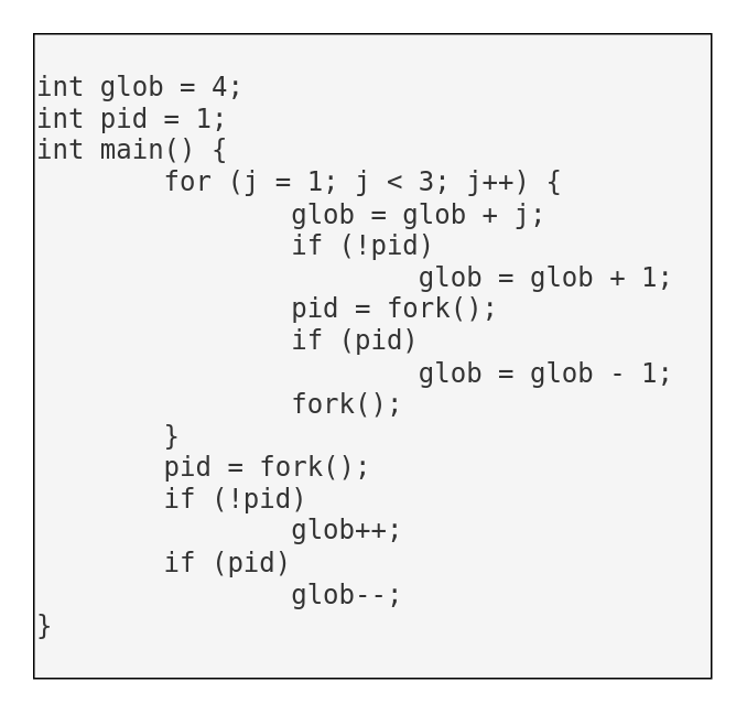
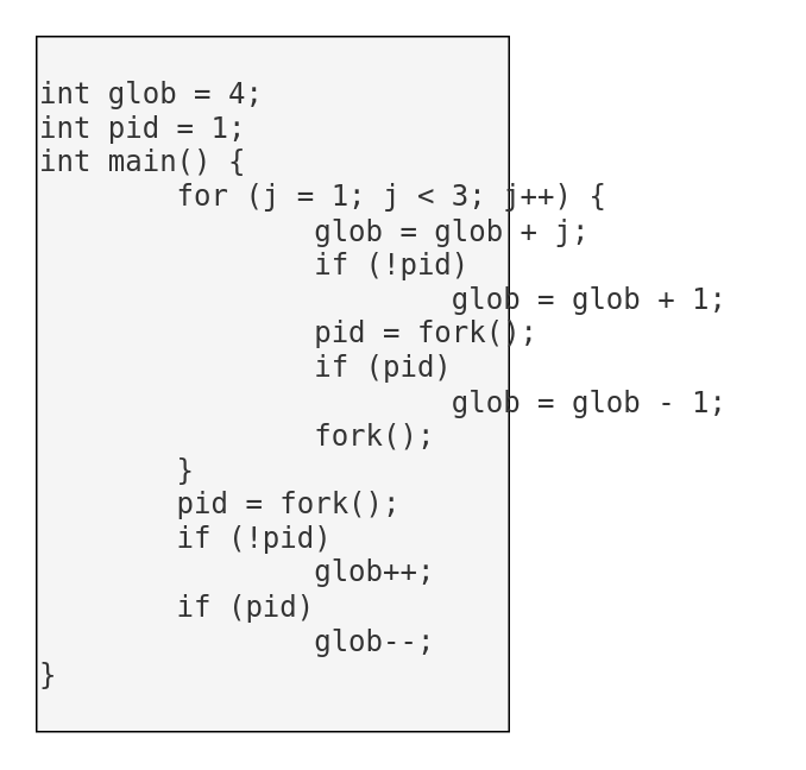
- <mxCell id="2" value="&lt;pre style=&quot;font-size: 16px;&quot;&gt;int glob = 4;&lt;br&gt;int pid = 1;&lt;br&gt;int main() {&lt;br&gt;&lt;span style=&quot;background-color: initial; white-space: pre;&quot;&gt;&#09;&lt;/span&gt;&lt;span style=&quot;background-color: initial;&quot;&gt;for (j = 1; j &amp;lt; 3; j++) {&lt;br&gt;&lt;/span&gt;&lt;span style=&quot;white-space: pre;&quot;&gt;&#09;&lt;span style=&quot;white-space: pre;&quot;&gt;&#09;&lt;/span&gt;g&lt;/span&gt;lob = glob + j;&lt;br&gt;&lt;span style=&quot;white-space: pre;&quot;&gt;&#09;&lt;/span&gt;&lt;span style=&quot;white-space: pre;&quot;&gt;&#09;&lt;/span&gt;if (!pid)&lt;br&gt;&lt;span style=&quot;white-space: pre;&quot;&gt;&#09;&lt;/span&gt;&lt;span style=&quot;white-space: pre;&quot;&gt;&#09;&lt;/span&gt;&lt;span style=&quot;white-space: pre;&quot;&gt;&#09;&lt;/span&gt;glob = glob + 1;&lt;br&gt;&lt;span style=&quot;white-space: pre;&quot;&gt;&#09;&lt;/span&gt;&lt;span style=&quot;white-space: pre;&quot;&gt;&#09;&lt;/span&gt;pid = fork();&lt;br&gt;&lt;span style=&quot;white-space: pre;&quot;&gt;&#09;&lt;/span&gt;&lt;span style=&quot;white-space: pre;&quot;&gt;&#09;&lt;/span&gt;if (pid)&amp;nbsp;&lt;br&gt;&lt;span style=&quot;white-space: pre;&quot;&gt;&#09;&lt;/span&gt;&lt;span style=&quot;white-space: pre;&quot;&gt;&#09;&lt;/span&gt;&lt;span style=&quot;white-space: pre;&quot;&gt;&#09;&lt;/span&gt;glob = glob - 1;&lt;br&gt;&lt;span style=&quot;white-space: pre;&quot;&gt;&#09;&lt;/span&gt;&lt;span style=&quot;white-space: pre;&quot;&gt;&#09;&lt;/span&gt;fork();&lt;br&gt;&lt;span style=&quot;white-space: pre;&quot;&gt;&#09;&lt;/span&gt;}&lt;br&gt;&lt;span style=&quot;white-space: pre;&quot;&gt;&#09;&lt;/span&gt;pid = fork();&lt;br&gt;&lt;span style=&quot;white-space: pre;&quot;&gt;&#09;&lt;/span&gt;if (!pid)&lt;br&gt;&lt;span style=&quot;white-space: pre;&quot;&gt;&#09;&lt;/span&gt;&lt;span style=&quot;white-space: pre;&quot;&gt;&#09;&lt;/span&gt;glob++;&lt;br&gt;&lt;span style=&quot;white-space: pre;&quot;&gt;&#09;&lt;/span&gt;if (pid)&lt;br&gt;&lt;span style=&quot;white-space: pre;&quot;&gt;&#09;&lt;/span&gt;&lt;span style=&quot;white-space: pre;&quot;&gt;&#09;&lt;/span&gt;glob--;&lt;br&gt;}&lt;/pre&gt;" style="text;html=1;align=left;verticalAlign=middle;resizable=0;points=[];autosize=1;strokeColor=#000000;fillColor=#f5f5f5;fontSize=13;fontColor=#333333;" parent="1" vertex="1"><mxGeometry x="20" y="20" width="410" height="390" as="geometry" /></mxCell>
+ <mxCell id="2" value="&lt;pre style=&quot;font-size: 16px;&quot;&gt;int glob = 4;&lt;br&gt;int pid = 1;&lt;br&gt;int main() {&lt;br&gt;&lt;span style=&quot;background-color: initial; white-space: pre;&quot;&gt;&#09;&lt;/span&gt;&lt;span style=&quot;background-color: initial;&quot;&gt;for (j = 1; j &amp;lt; 3; j++) {&lt;br&gt;&lt;/span&gt;&lt;span style=&quot;white-space: pre;&quot;&gt;&#09;&lt;span style=&quot;white-space: pre;&quot;&gt;&#09;&lt;/span&gt;g&lt;/span&gt;lob = glob + j;&lt;br&gt;&lt;span style=&quot;white-space: pre;&quot;&gt;&#09;&lt;/span&gt;&lt;span style=&quot;white-space: pre;&quot;&gt;&#09;&lt;/span&gt;if (!pid)&lt;br&gt;&lt;span style=&quot;white-space: pre;&quot;&gt;&#09;&lt;/span&gt;&lt;span style=&quot;white-space: pre;&quot;&gt;&#09;&lt;/span&gt;&lt;span style=&quot;white-space: pre;&quot;&gt;&#09;&lt;/span&gt;glob = glob + 1;&lt;br&gt;&lt;span style=&quot;white-space: pre;&quot;&gt;&#09;&lt;/span&gt;&lt;span style=&quot;white-space: pre;&quot;&gt;&#09;&lt;/span&gt;pid = fork();&lt;br&gt;&lt;span style=&quot;white-space: pre;&quot;&gt;&#09;&lt;/span&gt;&lt;span style=&quot;white-space: pre;&quot;&gt;&#09;&lt;/span&gt;if (pid)&amp;nbsp;&lt;br&gt;&lt;span style=&quot;white-space: pre;&quot;&gt;&#09;&lt;/span&gt;&lt;span style=&quot;white-space: pre;&quot;&gt;&#09;&lt;/span&gt;&lt;span style=&quot;white-space: pre;&quot;&gt;&#09;&lt;/span&gt;glob = glob - 1;&lt;br&gt;&lt;span style=&quot;white-space: pre;&quot;&gt;&#09;&lt;/span&gt;&lt;span style=&quot;white-space: pre;&quot;&gt;&#09;&lt;/span&gt;fork();&lt;br&gt;&lt;span style=&quot;white-space: pre;&quot;&gt;&#09;&lt;/span&gt;}&lt;br&gt;&lt;span style=&quot;white-space: pre;&quot;&gt;&#09;&lt;/span&gt;pid = fork();&lt;br&gt;&lt;span style=&quot;white-space: pre;&quot;&gt;&#09;&lt;/span&gt;if (!pid)&lt;br&gt;&lt;span style=&quot;white-space: pre;&quot;&gt;&#09;&lt;/span&gt;&lt;span style=&quot;white-space: pre;&quot;&gt;&#09;&lt;/span&gt;glob++;&lt;br&gt;&lt;span style=&quot;white-space: pre;&quot;&gt;&#09;&lt;/span&gt;if (pid)&lt;br&gt;&lt;span style=&quot;white-space: pre;&quot;&gt;&#09;&lt;/span&gt;&lt;span style=&quot;white-space: pre;&quot;&gt;&#09;&lt;/span&gt;glob--;&lt;br&gt;}&lt;/pre&gt;" style="text;html=1;align=left;verticalAlign=middle;resizable=0;points=[];autosize=1;strokeColor=#000000;fillColor=#f5f5f5;fontSize=13;fontColor=#333333;" parent="1" vertex="1"><mxGeometry x="20" y="20" width="265" height="390" as="geometry" /></mxCell>
